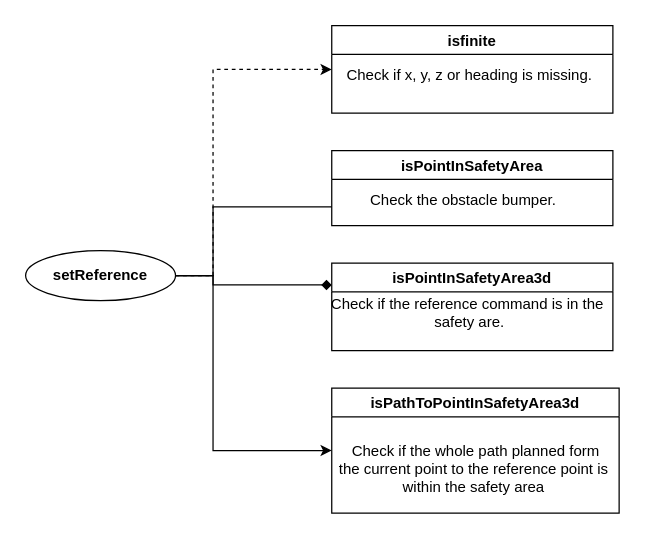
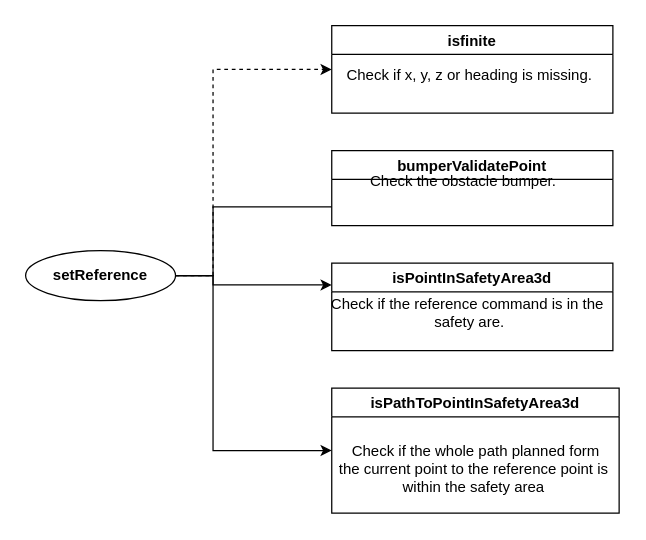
- <mxCell id="9" value="isPointInSafetyArea" style="swimlane;" vertex="1" parent="1"><mxGeometry x="265" y="120" width="225" height="60" as="geometry"><mxRectangle x="260" y="400" width="90" height="23" as="alternateBounds" /></mxGeometry></mxCell>
+ <mxCell id="9" value="bumperValidatePoint" style="swimlane;" vertex="1" parent="1"><mxGeometry x="265" y="120" width="225" height="60" as="geometry"><mxRectangle x="260" y="400" width="90" height="23" as="alternateBounds" /></mxGeometry></mxCell>
- <mxCell id="10" value="Check the obstacle bumper." style="text;html=1;align=center;verticalAlign=middle;resizable=0;points=[];autosize=1;" vertex="1" parent="9"><mxGeometry x="25" y="30" width="160" height="20" as="geometry" /></mxCell>
+ <mxCell id="10" value="Check the obstacle bumper." style="text;html=1;align=center;verticalAlign=middle;resizable=0;points=[];autosize=1;" vertex="1" parent="9"><mxGeometry x="25" y="15" width="160" height="20" as="geometry" /></mxCell>
- <mxCell id="4" style="edgeStyle=orthogonalEdgeStyle;rounded=0;orthogonalLoop=1;jettySize=auto;html=1;entryX=0;entryY=0.25;entryDx=0;entryDy=0;endArrow=diamond;" edge="1" parent="1" source="6" target="11"><mxGeometry relative="1" as="geometry"><Array as="points"><mxPoint x="170" y="220" /><mxPoint x="170" y="228" /></Array></mxGeometry></mxCell>
+ <mxCell id="4" style="edgeStyle=orthogonalEdgeStyle;rounded=0;orthogonalLoop=1;jettySize=auto;html=1;entryX=0;entryY=0.25;entryDx=0;entryDy=0;" edge="1" parent="1" source="6" target="11"><mxGeometry relative="1" as="geometry"><Array as="points"><mxPoint x="170" y="220" /><mxPoint x="170" y="228" /></Array></mxGeometry></mxCell>
